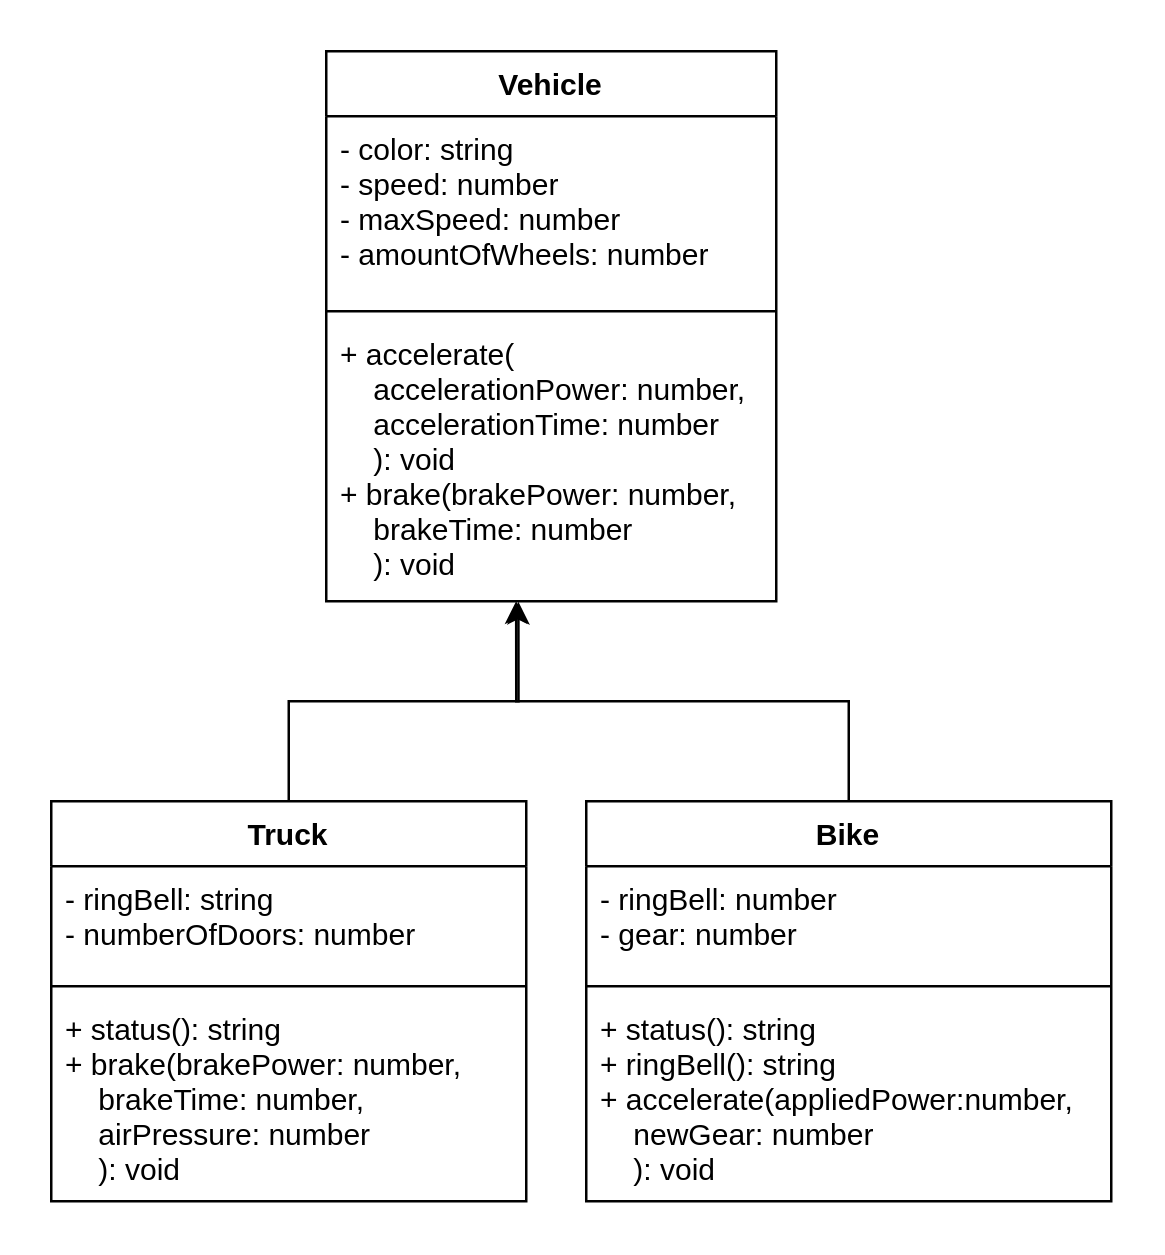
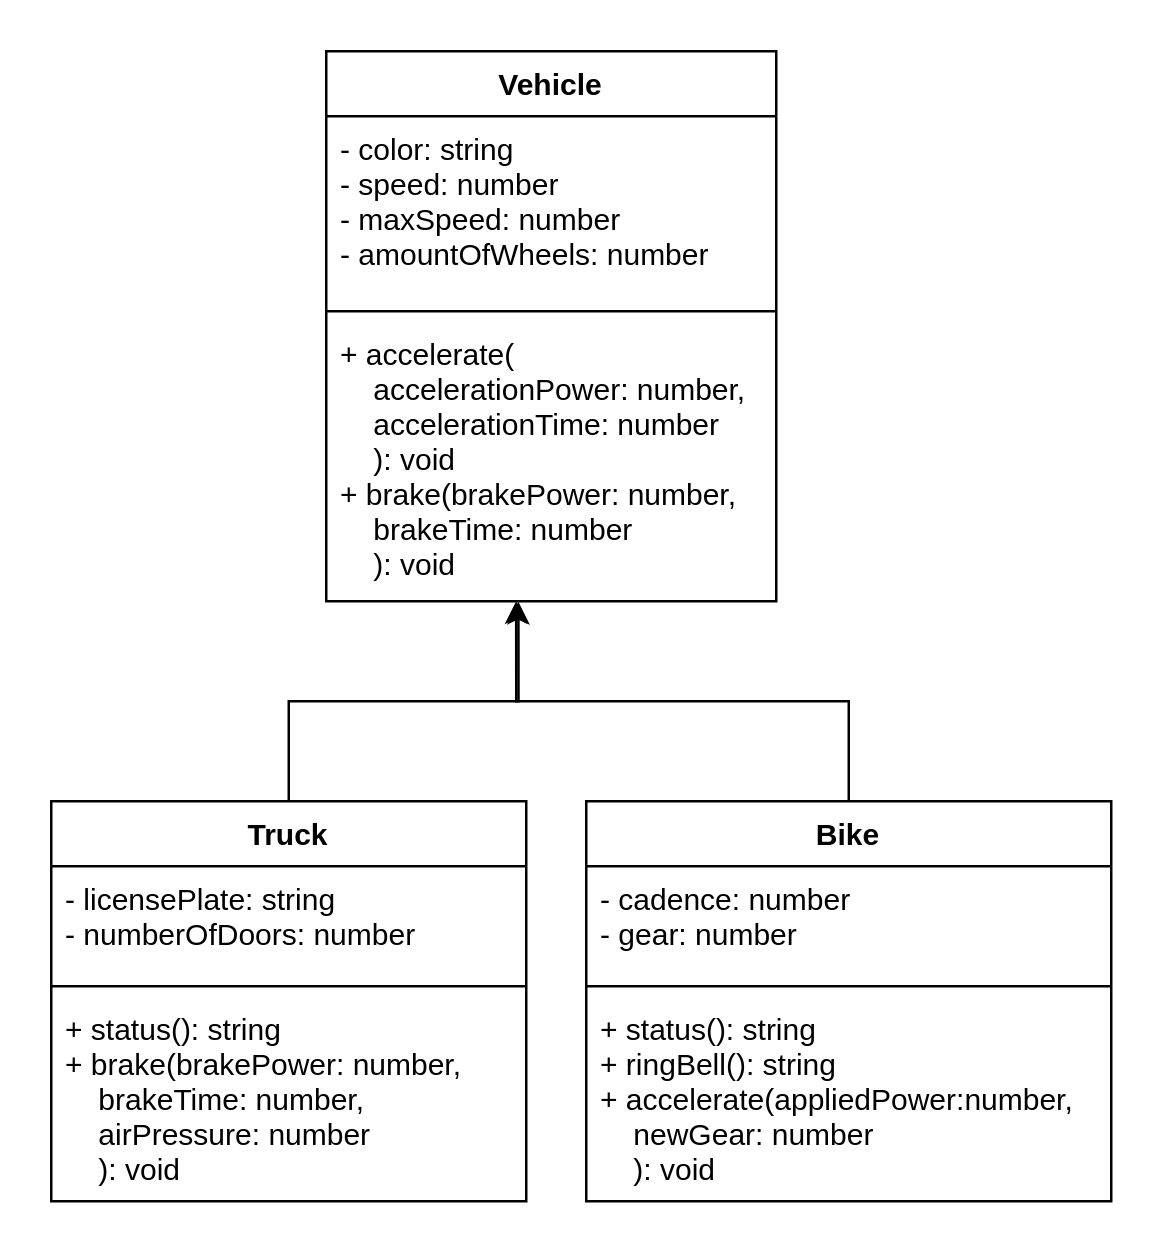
- <mxCell id="8" value="- ringBell: string&#10;- numberOfDoors: number" style="text;strokeColor=none;fillColor=none;align=left;verticalAlign=top;spacingLeft=4;spacingRight=4;overflow=hidden;rotatable=0;points=[[0,0.5],[1,0.5]];portConstraint=eastwest;" parent="7" vertex="1"><mxGeometry y="26" width="190" height="44" as="geometry" /></mxCell>
+ <mxCell id="8" value="- licensePlate: string&#10;- numberOfDoors: number" style="text;strokeColor=none;fillColor=none;align=left;verticalAlign=top;spacingLeft=4;spacingRight=4;overflow=hidden;rotatable=0;points=[[0,0.5],[1,0.5]];portConstraint=eastwest;" parent="7" vertex="1"><mxGeometry y="26" width="190" height="44" as="geometry" /></mxCell>
- <mxCell id="13" value="- ringBell: number&#10;- gear: number" style="text;strokeColor=none;fillColor=none;align=left;verticalAlign=top;spacingLeft=4;spacingRight=4;overflow=hidden;rotatable=0;points=[[0,0.5],[1,0.5]];portConstraint=eastwest;" parent="12" vertex="1"><mxGeometry y="26" width="210" height="44" as="geometry" /></mxCell>
+ <mxCell id="13" value="- cadence: number&#10;- gear: number" style="text;strokeColor=none;fillColor=none;align=left;verticalAlign=top;spacingLeft=4;spacingRight=4;overflow=hidden;rotatable=0;points=[[0,0.5],[1,0.5]];portConstraint=eastwest;" parent="12" vertex="1"><mxGeometry y="26" width="210" height="44" as="geometry" /></mxCell>
